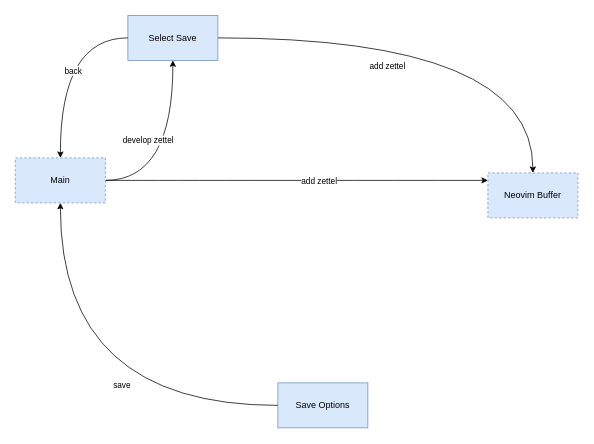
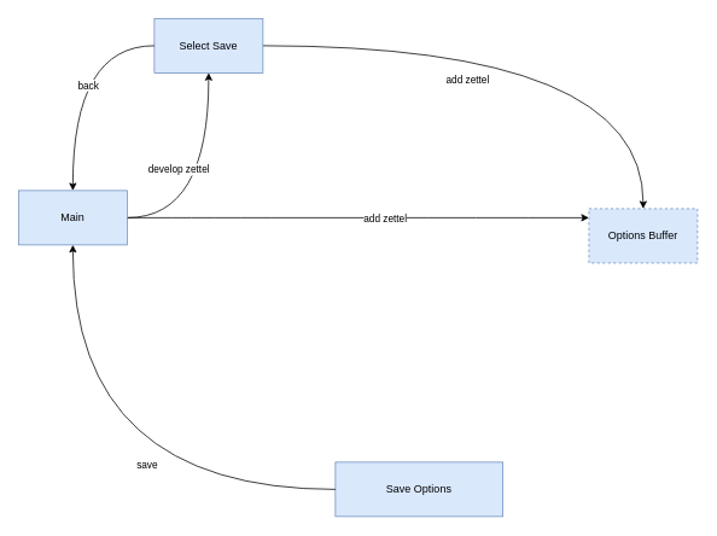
- <mxCell id="6" value="Main" style="rounded=0;whiteSpace=wrap;html=1;fillColor=#dae8fc;strokeColor=#6c8ebf;dashed=1;" vertex="1" parent="1"><mxGeometry x="20" y="210" width="120" height="60" as="geometry" /></mxCell>
+ <mxCell id="6" value="Main" style="rounded=0;whiteSpace=wrap;html=1;fillColor=#dae8fc;strokeColor=#6c8ebf;" vertex="1" parent="1"><mxGeometry x="20" y="210" width="120" height="60" as="geometry" /></mxCell>
- <mxCell id="7" value="Neovim B&lt;span style=&quot;background-color: initial;&quot;&gt;uffer&lt;/span&gt;" style="rounded=0;whiteSpace=wrap;html=1;dashed=1;fillColor=#dae8fc;strokeColor=#6c8ebf;" vertex="1" parent="1"><mxGeometry x="650" y="230" width="120" height="60" as="geometry" /></mxCell>
+ <mxCell id="7" value="Options B&lt;span style=&quot;background-color: initial;&quot;&gt;uffer&lt;/span&gt;" style="rounded=0;whiteSpace=wrap;html=1;dashed=1;fillColor=#dae8fc;strokeColor=#6c8ebf;" vertex="1" parent="1"><mxGeometry x="650" y="230" width="120" height="60" as="geometry" /></mxCell>
- <mxCell id="8" value="Save Options" style="rounded=0;whiteSpace=wrap;html=1;fillColor=#dae8fc;strokeColor=#6c8ebf;" vertex="1" parent="1"><mxGeometry x="370" y="510" width="120" height="60" as="geometry" /></mxCell>
+ <mxCell id="8" value="Save Options" style="rounded=0;whiteSpace=wrap;html=1;fillColor=#dae8fc;strokeColor=#6c8ebf;" vertex="1" parent="1"><mxGeometry x="370" y="510" width="185" height="60" as="geometry" /></mxCell>
